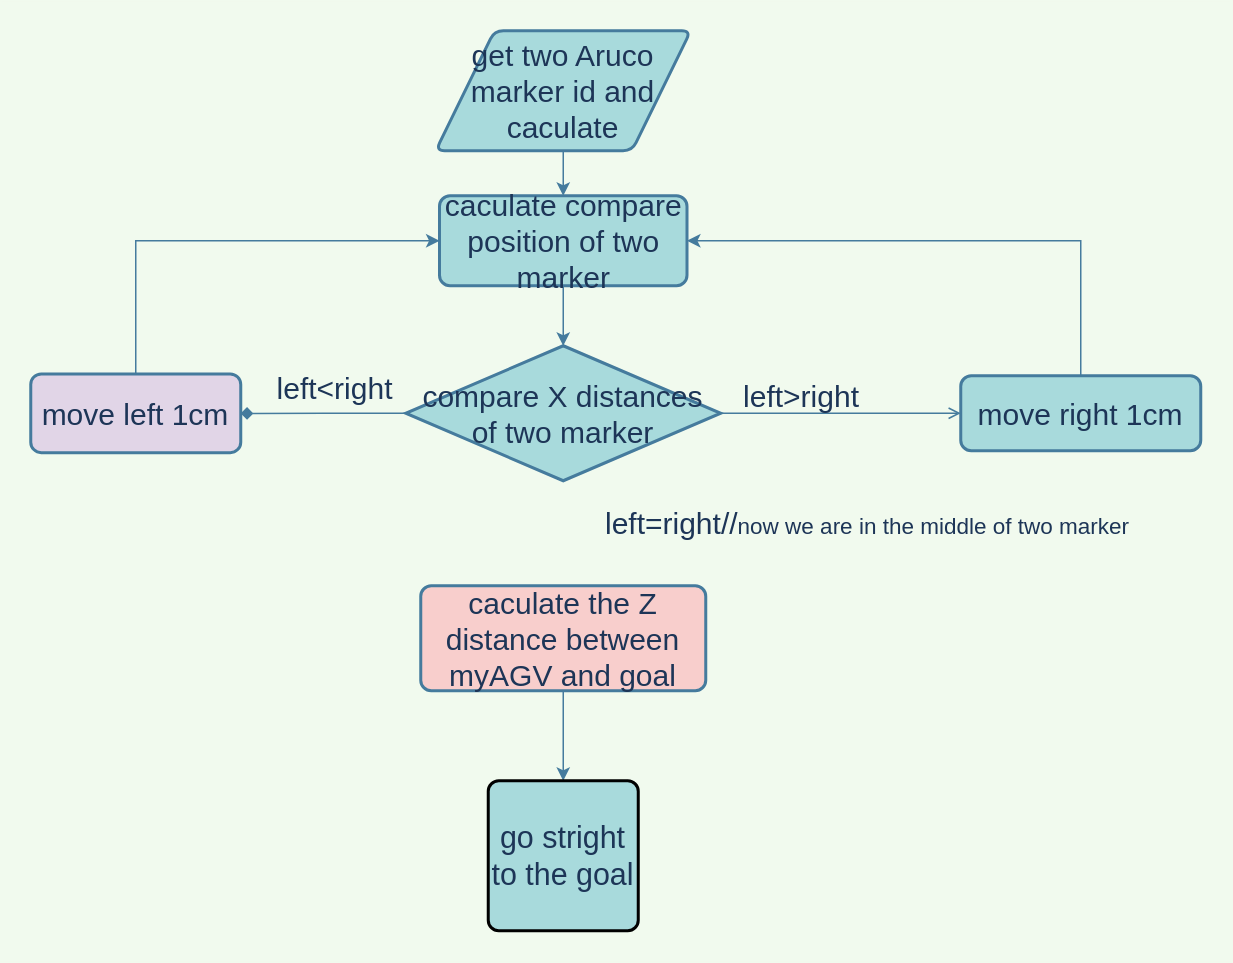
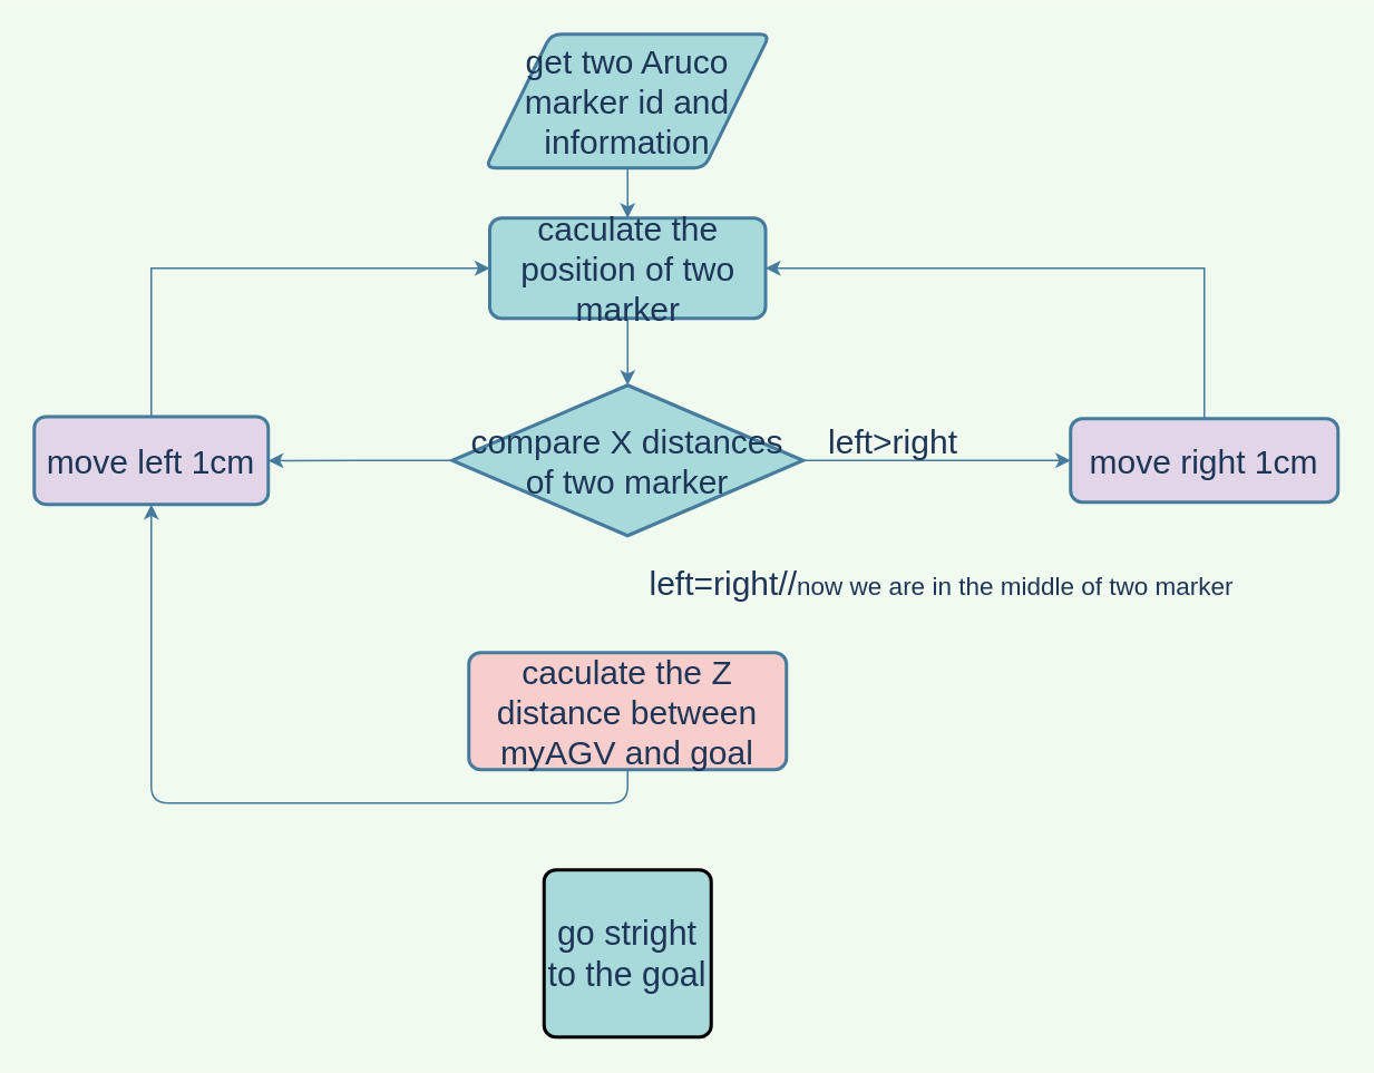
- <mxCell id="3" value="&lt;font style=&quot;font-size: 20px&quot;&gt;get two Aruco marker id and caculate&lt;/font&gt;" style="shape=parallelogram;html=1;strokeWidth=2;perimeter=parallelogramPerimeter;whiteSpace=wrap;rounded=1;arcSize=12;size=0.23;fillColor=#A8DADC;strokeColor=#457B9D;fontColor=#1D3557;" vertex="1" parent="1"><mxGeometry x="290" y="20" width="170" height="80" as="geometry" /></mxCell>
+ <mxCell id="3" value="&lt;font style=&quot;font-size: 20px&quot;&gt;get two Aruco marker id and information&lt;/font&gt;" style="shape=parallelogram;html=1;strokeWidth=2;perimeter=parallelogramPerimeter;whiteSpace=wrap;rounded=1;arcSize=12;size=0.23;fillColor=#A8DADC;strokeColor=#457B9D;fontColor=#1D3557;" vertex="1" parent="1"><mxGeometry x="290" y="20" width="170" height="80" as="geometry" /></mxCell>
- <mxCell id="8" value="&lt;span&gt;&lt;font style=&quot;font-size: 20px&quot;&gt;caculate compare position of two marker&lt;/font&gt;&lt;/span&gt;" style="rounded=1;whiteSpace=wrap;html=1;absoluteArcSize=1;arcSize=14;strokeWidth=2;fillColor=#A8DADC;strokeColor=#457B9D;fontColor=#1D3557;" vertex="1" parent="1"><mxGeometry x="292.5" y="130" width="165" height="60" as="geometry" /></mxCell>
+ <mxCell id="8" value="&lt;span&gt;&lt;font style=&quot;font-size: 20px&quot;&gt;caculate the position of two marker&lt;/font&gt;&lt;/span&gt;" style="rounded=1;whiteSpace=wrap;html=1;absoluteArcSize=1;arcSize=14;strokeWidth=2;fillColor=#A8DADC;strokeColor=#457B9D;fontColor=#1D3557;" vertex="1" parent="1"><mxGeometry x="292.5" y="130" width="165" height="60" as="geometry" /></mxCell>
- <mxCell id="14" value="&lt;font style=&quot;font-size: 20px&quot;&gt;left&amp;lt;right&lt;/font&gt;" style="text;html=1;strokeColor=none;fillColor=none;align=center;verticalAlign=middle;whiteSpace=wrap;rounded=0;fontColor=#1D3557;" vertex="1" parent="1"><mxGeometry x="190" y="240" width="66" height="35" as="geometry" /></mxCell>
- <mxCell id="5" style="edgeStyle=orthogonalEdgeStyle;rounded=0;orthogonalLoop=1;jettySize=auto;html=1;exitX=0;exitY=0.5;exitDx=0;exitDy=0;exitPerimeter=0;labelBackgroundColor=#F1FAEE;strokeColor=#457B9D;fontColor=#1D3557;endArrow=diamond;" edge="1" parent="1" source="6" target="13"><mxGeometry relative="1" as="geometry" /></mxCell>
+ <mxCell id="5" style="edgeStyle=orthogonalEdgeStyle;rounded=0;orthogonalLoop=1;jettySize=auto;html=1;exitX=0;exitY=0.5;exitDx=0;exitDy=0;exitPerimeter=0;labelBackgroundColor=#F1FAEE;strokeColor=#457B9D;fontColor=#1D3557;" edge="1" parent="1" source="6" target="13"><mxGeometry relative="1" as="geometry" /></mxCell>
- <mxCell id="4" style="edgeStyle=orthogonalEdgeStyle;rounded=0;orthogonalLoop=1;jettySize=auto;html=1;exitX=1;exitY=0.5;exitDx=0;exitDy=0;exitPerimeter=0;entryX=0;entryY=0.5;entryDx=0;entryDy=0;labelBackgroundColor=#F1FAEE;strokeColor=#457B9D;fontColor=#1D3557;endArrow=open;" edge="1" parent="1" source="6" target="10"><mxGeometry relative="1" as="geometry" /></mxCell>
+ <mxCell id="4" style="edgeStyle=orthogonalEdgeStyle;rounded=0;orthogonalLoop=1;jettySize=auto;html=1;exitX=1;exitY=0.5;exitDx=0;exitDy=0;exitPerimeter=0;entryX=0;entryY=0.5;entryDx=0;entryDy=0;labelBackgroundColor=#F1FAEE;strokeColor=#457B9D;fontColor=#1D3557;" edge="1" parent="1" source="6" target="10"><mxGeometry relative="1" as="geometry" /></mxCell>
- <mxCell id="10" value="&lt;font style=&quot;font-size: 20px&quot;&gt;move right 1cm&lt;/font&gt;" style="rounded=1;whiteSpace=wrap;html=1;absoluteArcSize=1;arcSize=14;strokeWidth=2;fillColor=#A8DADC;strokeColor=#457B9D;fontColor=#1D3557;" vertex="1" parent="1"><mxGeometry x="640" y="250" width="160" height="50" as="geometry" /></mxCell>
+ <mxCell id="10" value="&lt;font style=&quot;font-size: 20px&quot;&gt;move right 1cm&lt;/font&gt;" style="rounded=1;whiteSpace=wrap;html=1;absoluteArcSize=1;arcSize=14;strokeWidth=2;fillColor=#e1d5e7;strokeColor=#457B9D;fontColor=#1D3557;" vertex="1" parent="1"><mxGeometry x="640" y="250" width="160" height="50" as="geometry" /></mxCell>
- <mxCell id="17" value="&lt;font style=&quot;font-size: 20px&quot;&gt;left=right//&lt;/font&gt;&lt;font style=&quot;font-size: 15px&quot;&gt;now we are in the middle of two marker&lt;/font&gt;" style="text;html=1;strokeColor=none;fillColor=none;align=center;verticalAlign=middle;whiteSpace=wrap;rounded=0;fontColor=#1D3557;" vertex="1" parent="1"><mxGeometry x="355" y="330" width="446" height="35" as="geometry" /></mxCell>
+ <mxCell id="17" value="&lt;font style=&quot;font-size: 20px&quot;&gt;left=right//&lt;/font&gt;&lt;font style=&quot;font-size: 15px&quot;&gt;now we are in the middle of two marker&lt;/font&gt;" style="text;html=1;strokeColor=none;fillColor=none;align=center;verticalAlign=middle;whiteSpace=wrap;rounded=0;fontColor=#1D3557;" vertex="1" parent="1"><mxGeometry x="340" y="330" width="446" height="35" as="geometry" /></mxCell>
- <mxCell id="15" style="edgeStyle=orthogonalEdgeStyle;curved=0;rounded=1;sketch=0;orthogonalLoop=1;jettySize=auto;html=1;exitX=0.5;exitY=1;exitDx=0;exitDy=0;entryX=0.5;entryY=0;entryDx=0;entryDy=0;fontColor=#1D3557;strokeColor=#457B9D;fillColor=#A8DADC;" edge="1" parent="1" source="16" target="18"><mxGeometry relative="1" as="geometry" /></mxCell>
+ <mxCell id="15" style="edgeStyle=orthogonalEdgeStyle;curved=0;rounded=1;sketch=0;orthogonalLoop=1;jettySize=auto;html=1;exitX=0.5;exitY=1;exitDx=0;exitDy=0;fontColor=#1D3557;strokeColor=#457B9D;fillColor=#A8DADC;" edge="1" parent="1" source="16" target="13"><mxGeometry relative="1" as="geometry" /></mxCell>
